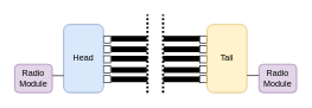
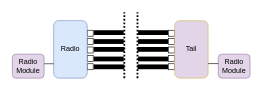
- <mxCell id="12" value="Head" style="rounded=1;whiteSpace=wrap;html=1;fillColor=#dae8fc;strokeColor=#6c8ebf;" parent="1" vertex="1"><mxGeometry x="89" y="34" width="56" height="96" as="geometry" /></mxCell>
+ <mxCell id="12" value="Radio" style="rounded=1;whiteSpace=wrap;html=1;fillColor=#dae8fc;strokeColor=#6c8ebf;" parent="1" vertex="1"><mxGeometry x="89" y="34" width="56" height="96" as="geometry" /></mxCell>
- <mxCell id="23" value="Tail" style="rounded=1;whiteSpace=wrap;html=1;flipH=0;fillColor=#fff2cc;strokeColor=#d6b656;" parent="1" vertex="1"><mxGeometry x="291" y="34" width="56" height="96" as="geometry" /></mxCell>
+ <mxCell id="23" value="Tail" style="rounded=1;whiteSpace=wrap;html=1;flipH=0;fillColor=#e1d5e7;strokeColor=#d6b656;" parent="1" vertex="1"><mxGeometry x="291" y="34" width="56" height="96" as="geometry" /></mxCell>
